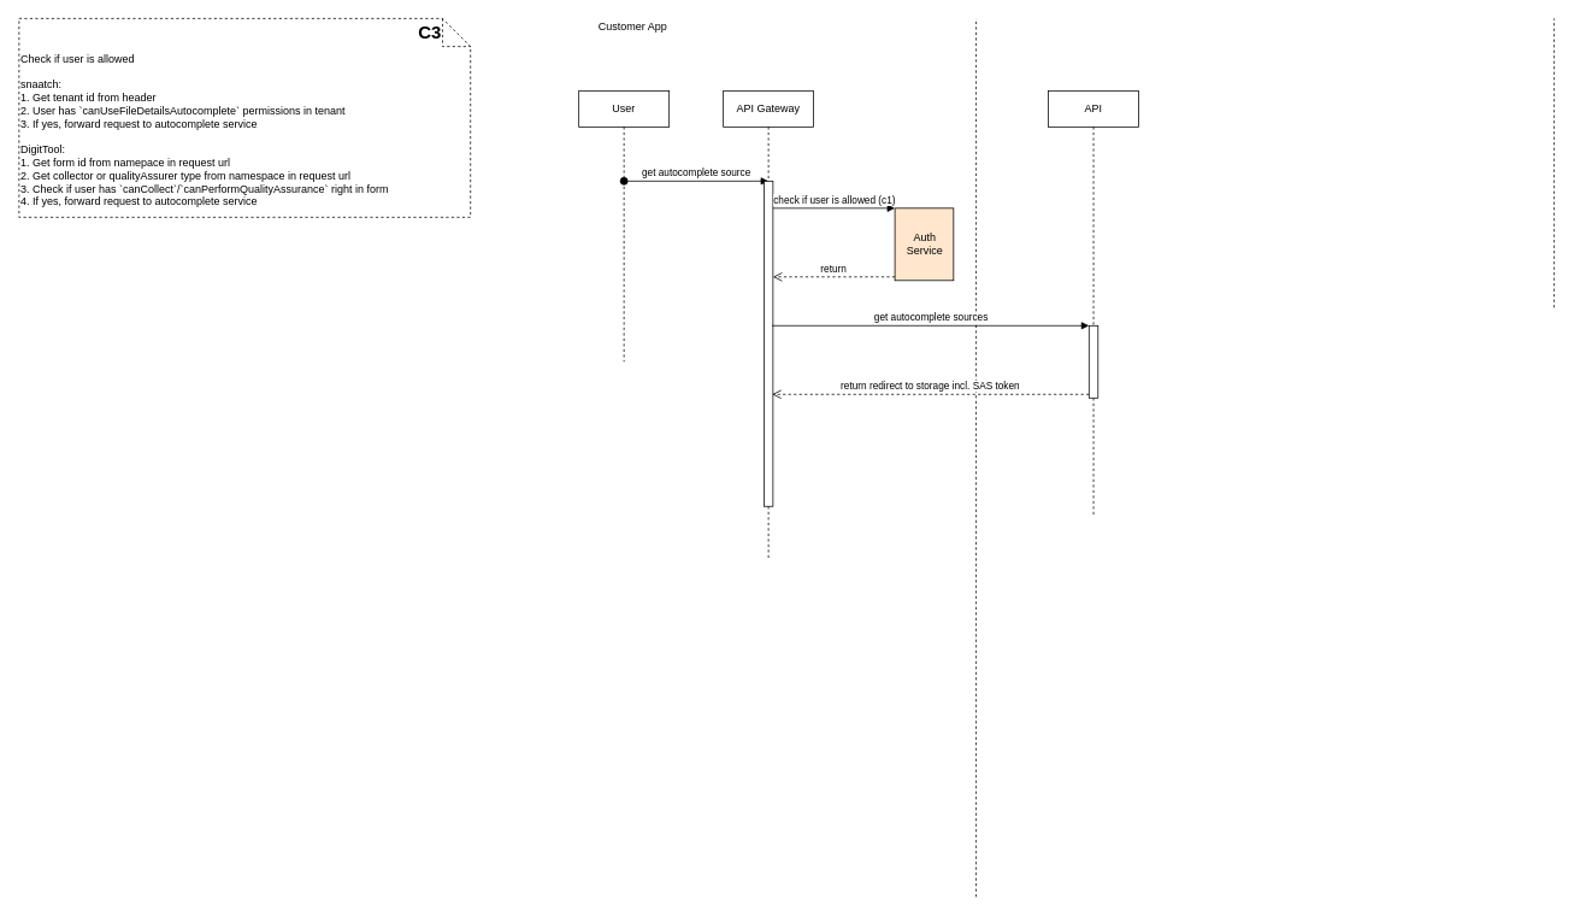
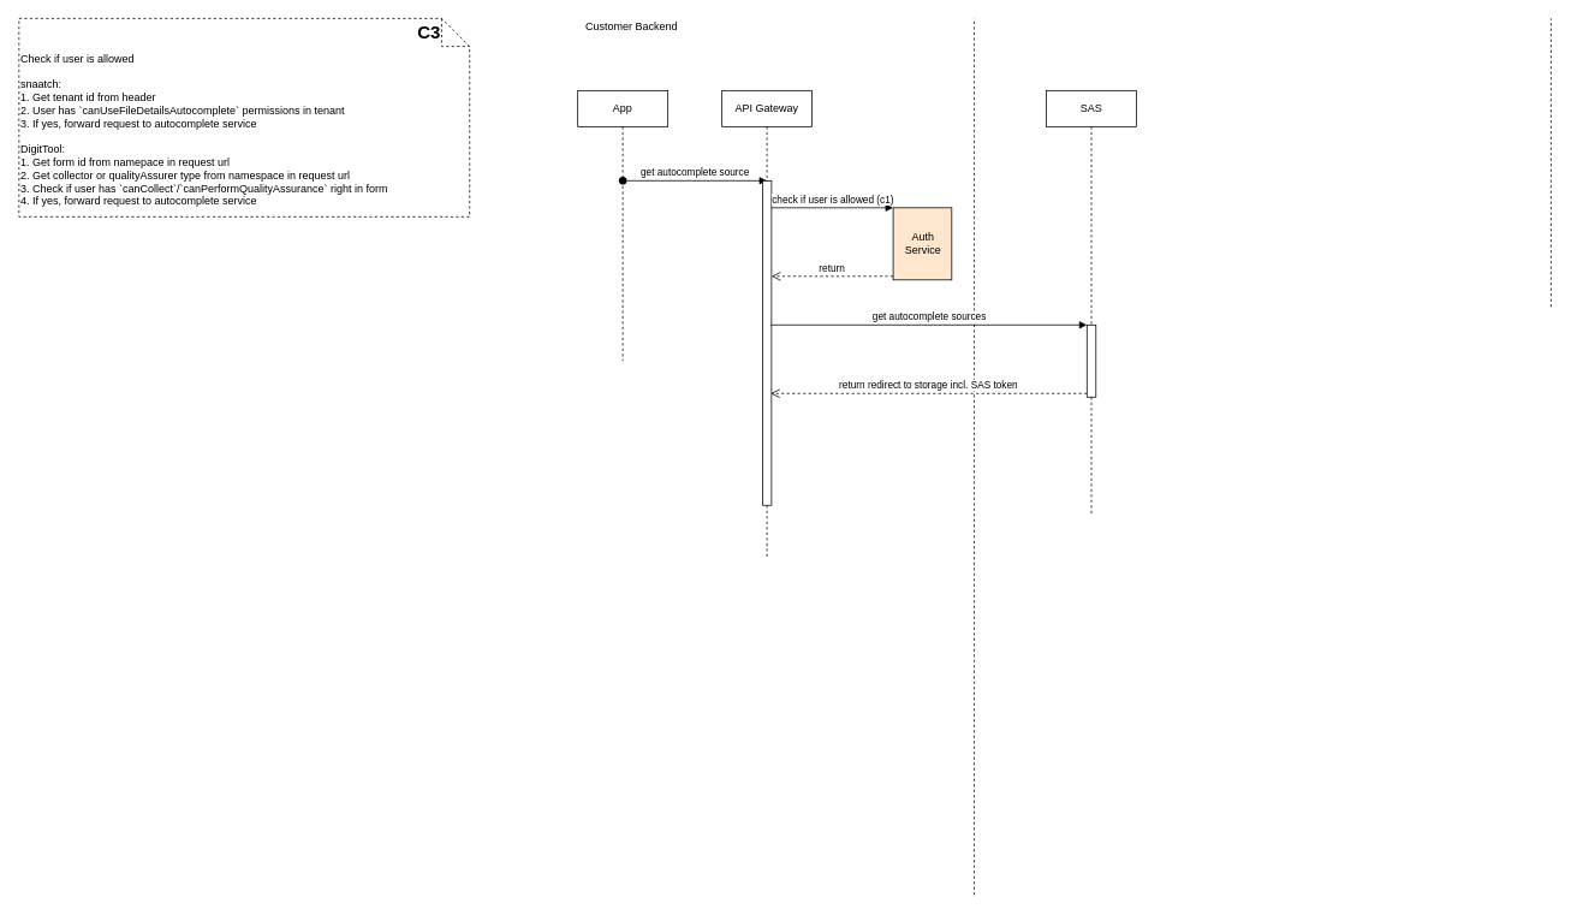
- <mxCell id="4" value="Customer App" style="text;html=1;strokeColor=none;fillColor=none;align=center;verticalAlign=middle;whiteSpace=wrap;rounded=0;" parent="1" vertex="1"><mxGeometry x="600" y="20" width="200" height="20" as="geometry" /></mxCell>
+ <mxCell id="4" value="Customer Backend" style="text;html=1;strokeColor=none;fillColor=none;align=center;verticalAlign=middle;whiteSpace=wrap;rounded=0;" parent="1" vertex="1"><mxGeometry x="600" y="20" width="200" height="20" as="geometry" /></mxCell>
- <mxCell id="6" value="User" style="shape=umlLifeline;perimeter=lifelinePerimeter;whiteSpace=wrap;html=1;container=1;collapsible=0;recursiveResize=0;outlineConnect=0;" vertex="1" parent="1"><mxGeometry x="640" y="100" width="100" height="300" as="geometry" /></mxCell>
+ <mxCell id="6" value="App" style="shape=umlLifeline;perimeter=lifelinePerimeter;whiteSpace=wrap;html=1;container=1;collapsible=0;recursiveResize=0;outlineConnect=0;" vertex="1" parent="1"><mxGeometry x="640" y="100" width="100" height="300" as="geometry" /></mxCell>
- <mxCell id="7" value="API" style="shape=umlLifeline;perimeter=lifelinePerimeter;whiteSpace=wrap;html=1;container=1;collapsible=0;recursiveResize=0;outlineConnect=0;" vertex="1" parent="1"><mxGeometry x="1160" y="100" width="100" height="470" as="geometry" /></mxCell>
+ <mxCell id="7" value="SAS" style="shape=umlLifeline;perimeter=lifelinePerimeter;whiteSpace=wrap;html=1;container=1;collapsible=0;recursiveResize=0;outlineConnect=0;" vertex="1" parent="1"><mxGeometry x="1160" y="100" width="100" height="470" as="geometry" /></mxCell>
